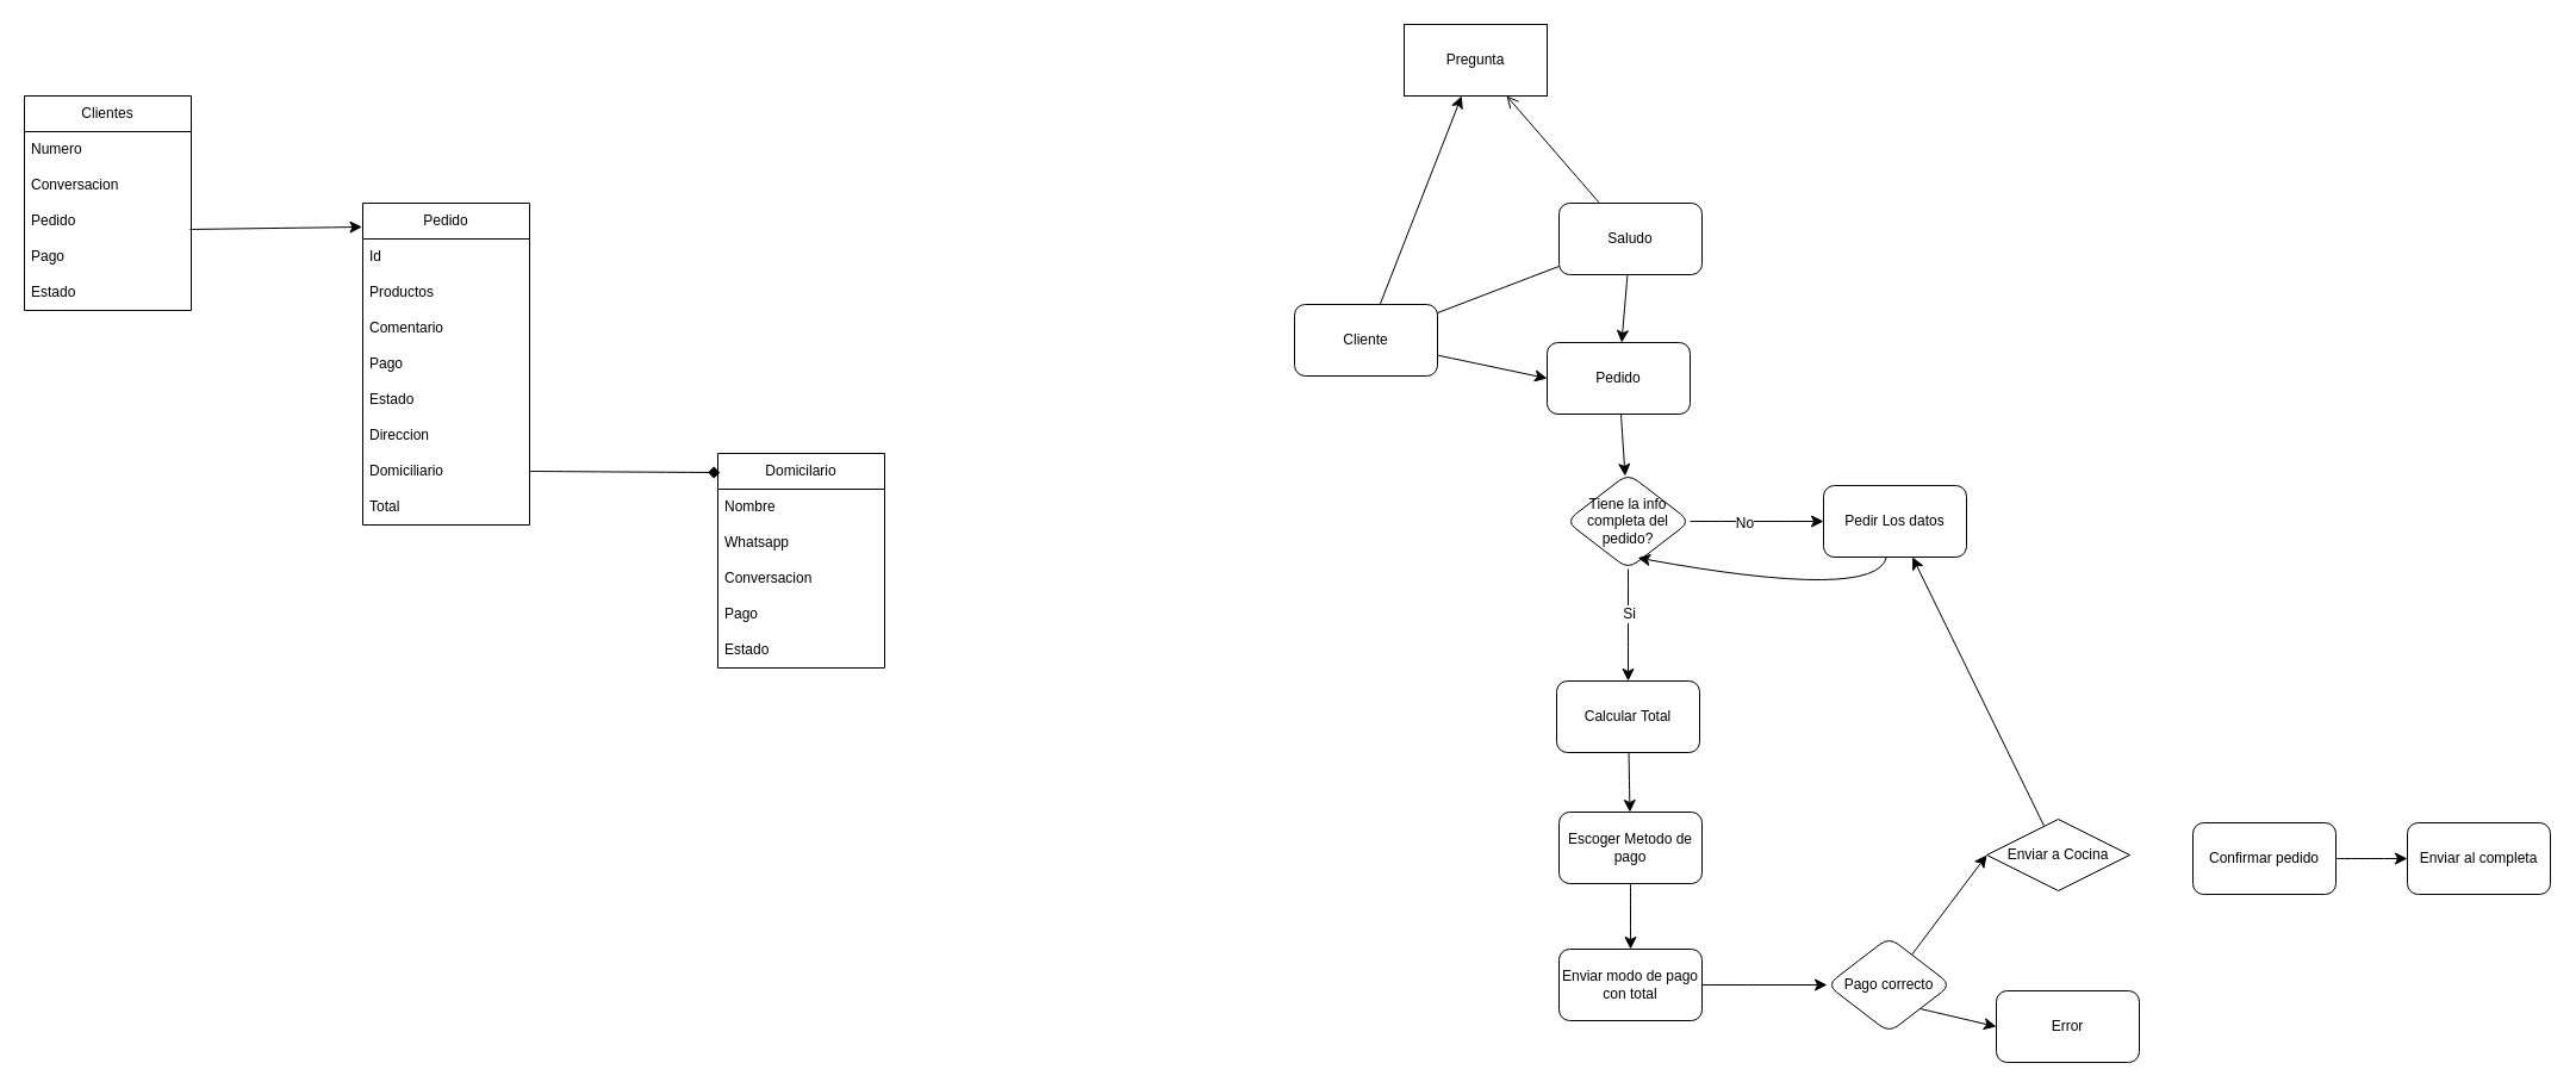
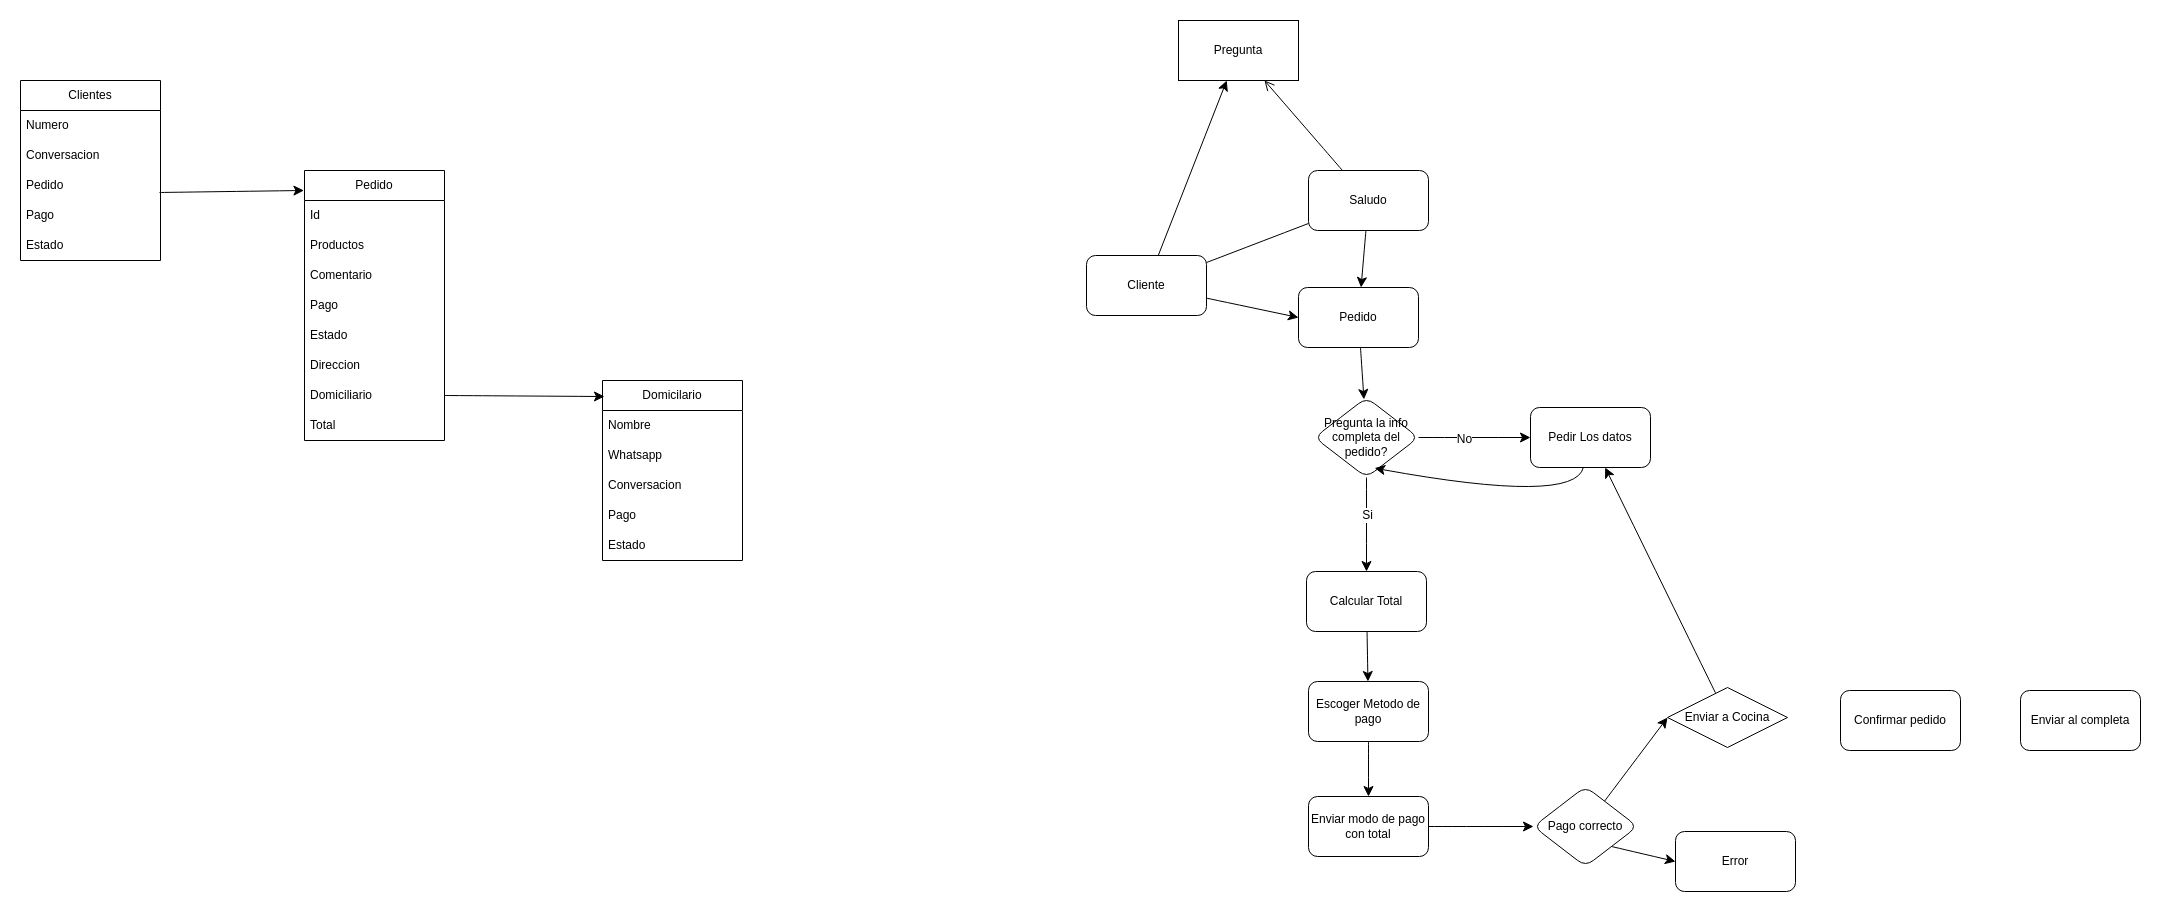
- <mxCell id="24" style="edgeStyle=none;curved=1;rounded=0;orthogonalLoop=1;jettySize=auto;html=1;entryX=0.014;entryY=0.089;entryDx=0;entryDy=0;entryPerimeter=0;fontSize=12;startSize=8;endSize=8;exitX=1;exitY=0.5;exitDx=0;exitDy=0;endArrow=diamond;" edge="1" parent="1" source="21" target="8"><mxGeometry relative="1" as="geometry" /></mxCell>
+ <mxCell id="24" style="edgeStyle=none;curved=1;rounded=0;orthogonalLoop=1;jettySize=auto;html=1;entryX=0.014;entryY=0.089;entryDx=0;entryDy=0;entryPerimeter=0;fontSize=12;startSize=8;endSize=8;exitX=1;exitY=0.5;exitDx=0;exitDy=0;" edge="1" parent="1" source="21" target="8"><mxGeometry relative="1" as="geometry" /></mxCell>
- <mxCell id="39" value="Tiene la info completa del pedido?" style="rhombus;whiteSpace=wrap;html=1;rounded=1;" vertex="1" parent="1"><mxGeometry x="1314" y="397" width="104" height="80" as="geometry" /></mxCell>
+ <mxCell id="39" value="Pregunta la info completa del pedido?" style="rhombus;whiteSpace=wrap;html=1;rounded=1;" vertex="1" parent="1"><mxGeometry x="1314" y="397" width="104" height="80" as="geometry" /></mxCell>
- <mxCell id="54" value="" style="edgeStyle=none;curved=1;rounded=0;orthogonalLoop=1;jettySize=auto;html=1;fontSize=12;startSize=8;endSize=8;" edge="1" parent="1" source="55" target="56"><mxGeometry relative="1" as="geometry" /></mxCell>
